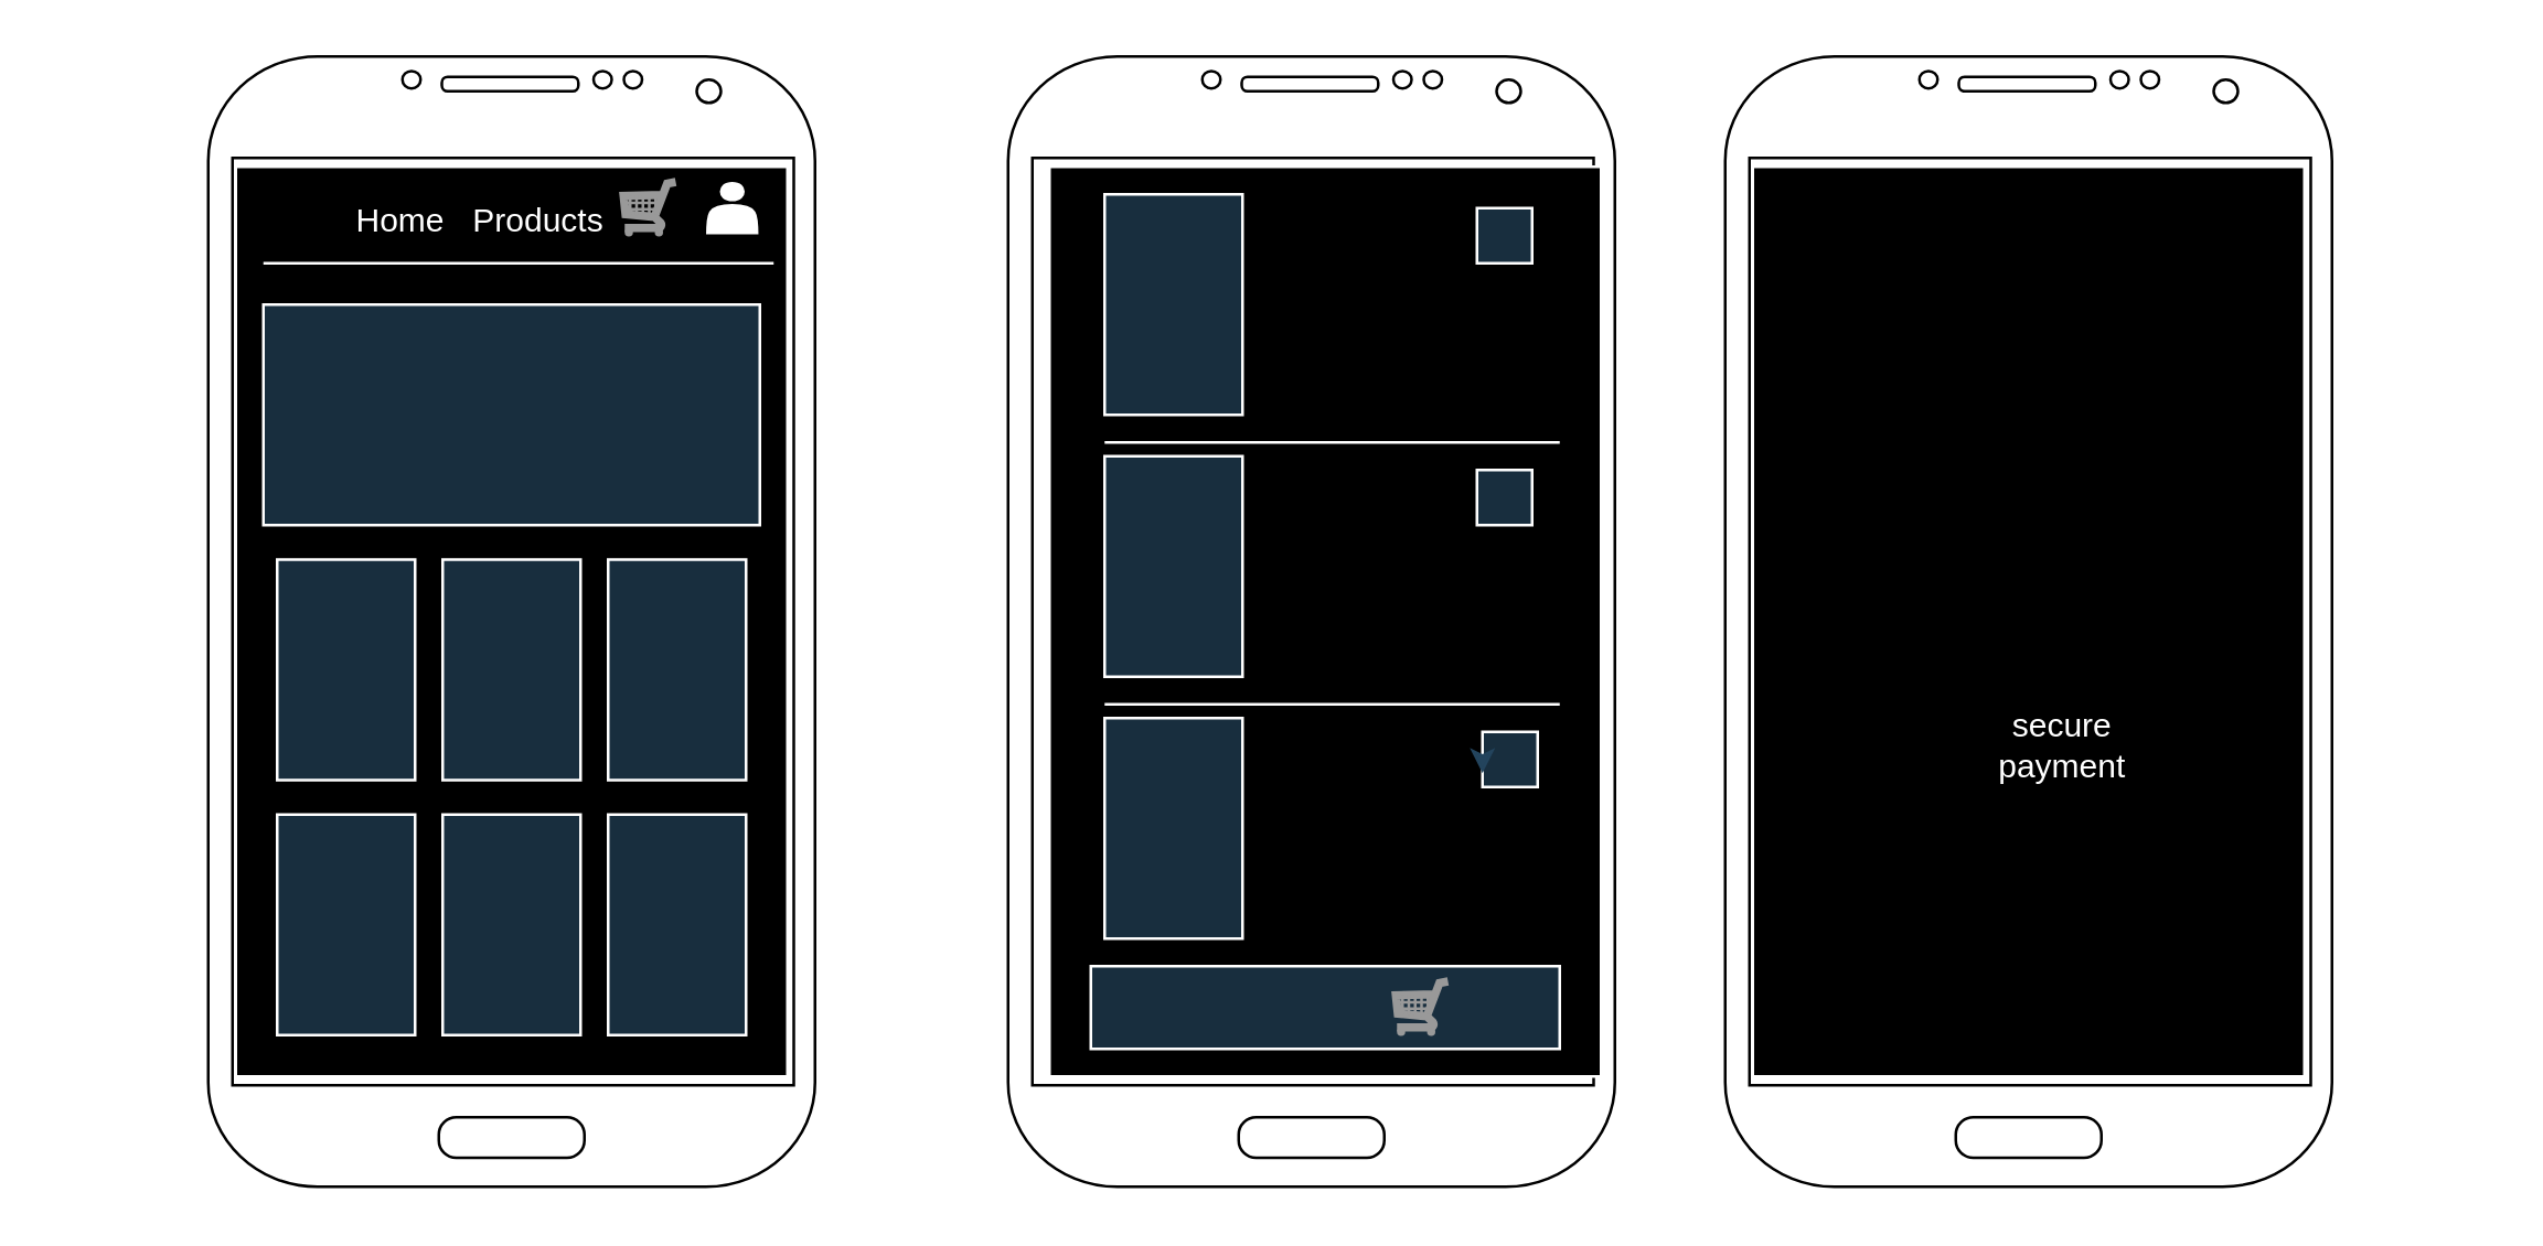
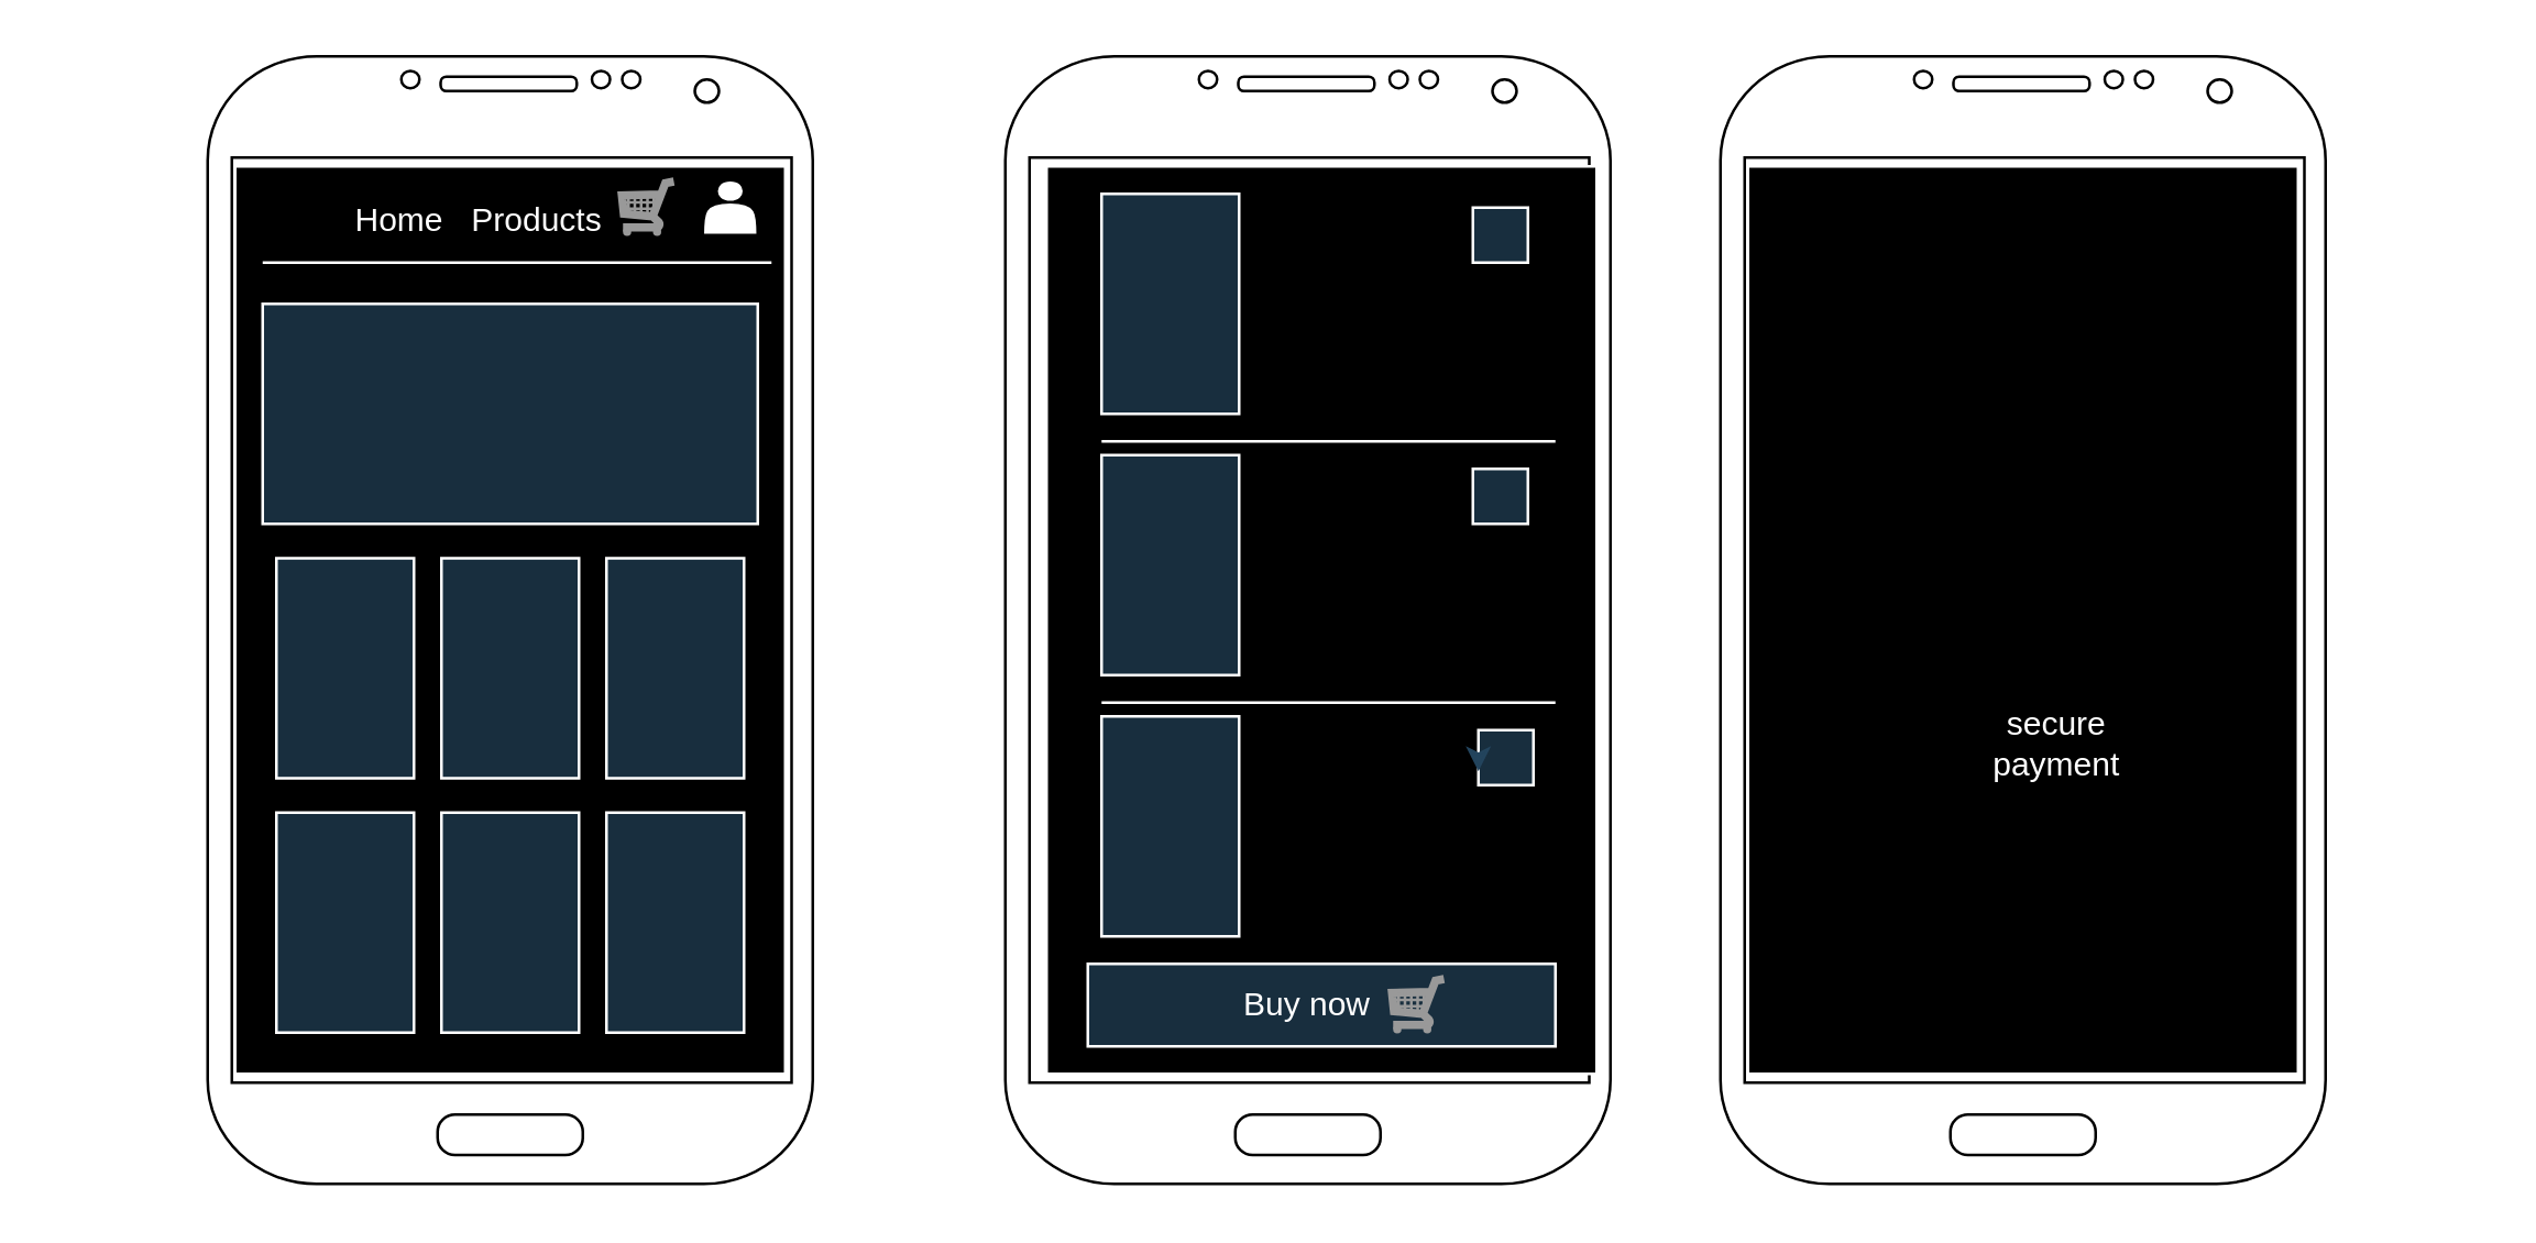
+ <mxCell id="24" value="Buy now" style="text;strokeColor=none;align=center;fillColor=none;html=1;verticalAlign=middle;whiteSpace=wrap;rounded=0;fontColor=#FFFFFF;" vertex="1" parent="1"><mxGeometry x="445" y="350" width="60" height="30" as="geometry" /></mxCell>
